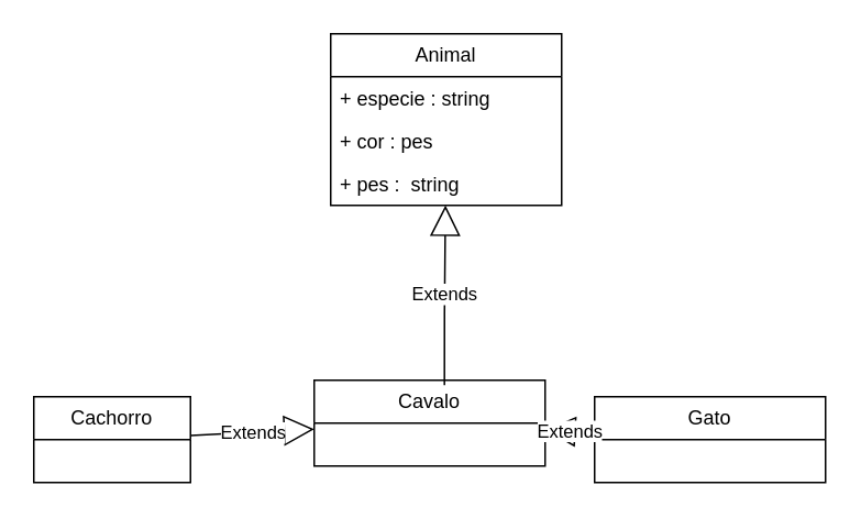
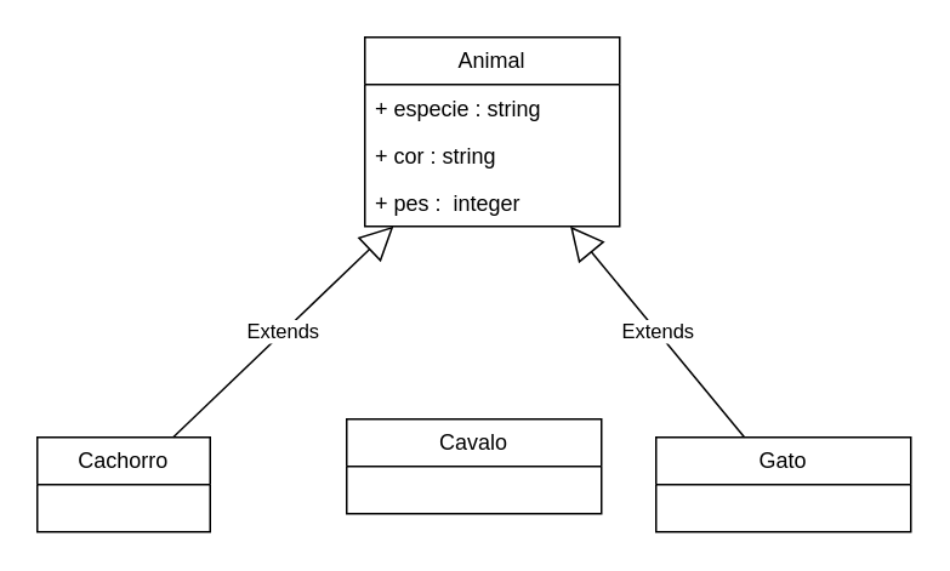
- <mxCell id="4" value="+ cor : pes" style="text;strokeColor=none;fillColor=none;align=left;verticalAlign=top;spacingLeft=4;spacingRight=4;overflow=hidden;rotatable=0;points=[[0,0.5],[1,0.5]];portConstraint=eastwest;whiteSpace=wrap;html=1;" vertex="1" parent="2"><mxGeometry y="52" width="140" height="26" as="geometry" /></mxCell>
+ <mxCell id="4" value="+ cor : string" style="text;strokeColor=none;fillColor=none;align=left;verticalAlign=top;spacingLeft=4;spacingRight=4;overflow=hidden;rotatable=0;points=[[0,0.5],[1,0.5]];portConstraint=eastwest;whiteSpace=wrap;html=1;" vertex="1" parent="2"><mxGeometry y="52" width="140" height="26" as="geometry" /></mxCell>
- <mxCell id="5" value="+ pes :&amp;nbsp; string" style="text;strokeColor=none;fillColor=none;align=left;verticalAlign=top;spacingLeft=4;spacingRight=4;overflow=hidden;rotatable=0;points=[[0,0.5],[1,0.5]];portConstraint=eastwest;whiteSpace=wrap;html=1;" vertex="1" parent="2"><mxGeometry y="78" width="140" height="26" as="geometry" /></mxCell>
+ <mxCell id="5" value="+ pes :&amp;nbsp; integer" style="text;strokeColor=none;fillColor=none;align=left;verticalAlign=top;spacingLeft=4;spacingRight=4;overflow=hidden;rotatable=0;points=[[0,0.5],[1,0.5]];portConstraint=eastwest;whiteSpace=wrap;html=1;" vertex="1" parent="2"><mxGeometry y="78" width="140" height="26" as="geometry" /></mxCell>
- <mxCell id="9" value="Extends" style="endArrow=block;endSize=16;endFill=0;html=1;rounded=0;exitX=0.564;exitY=0.058;exitDx=0;exitDy=0;exitPerimeter=0;" edge="1" parent="1" source="7" target="2"><mxGeometry x="0.008" width="160" relative="1" as="geometry"><mxPoint x="190" y="130" as="sourcePoint" /><mxPoint x="350" y="130" as="targetPoint" /><Array as="points"><mxPoint x="269" y="190" /></Array><mxPoint as="offset" /></mxGeometry></mxCell>
- <mxCell id="10" value="Extends" style="endArrow=block;endSize=16;endFill=0;html=1;rounded=0;" edge="1" parent="1" source="8" target="7"><mxGeometry width="160" relative="1" as="geometry"><mxPoint x="320" y="190" as="sourcePoint" /><mxPoint x="480" y="190" as="targetPoint" /></mxGeometry></mxCell>
+ <mxCell id="10" value="Extends" style="endArrow=block;endSize=16;endFill=0;html=1;rounded=0;" edge="1" parent="1" source="8" target="2"><mxGeometry width="160" relative="1" as="geometry"><mxPoint x="320" y="190" as="sourcePoint" /><mxPoint x="480" y="190" as="targetPoint" /></mxGeometry></mxCell>
- <mxCell id="11" value="Extends" style="endArrow=block;endSize=16;endFill=0;html=1;rounded=0;" edge="1" parent="1" source="6" target="7"><mxGeometry width="160" relative="1" as="geometry"><mxPoint x="60" y="200" as="sourcePoint" /><mxPoint x="220" y="200" as="targetPoint" /></mxGeometry></mxCell>
+ <mxCell id="11" value="Extends" style="endArrow=block;endSize=16;endFill=0;html=1;rounded=0;" edge="1" parent="1" source="6" target="2"><mxGeometry width="160" relative="1" as="geometry"><mxPoint x="60" y="200" as="sourcePoint" /><mxPoint x="220" y="200" as="targetPoint" /></mxGeometry></mxCell>
